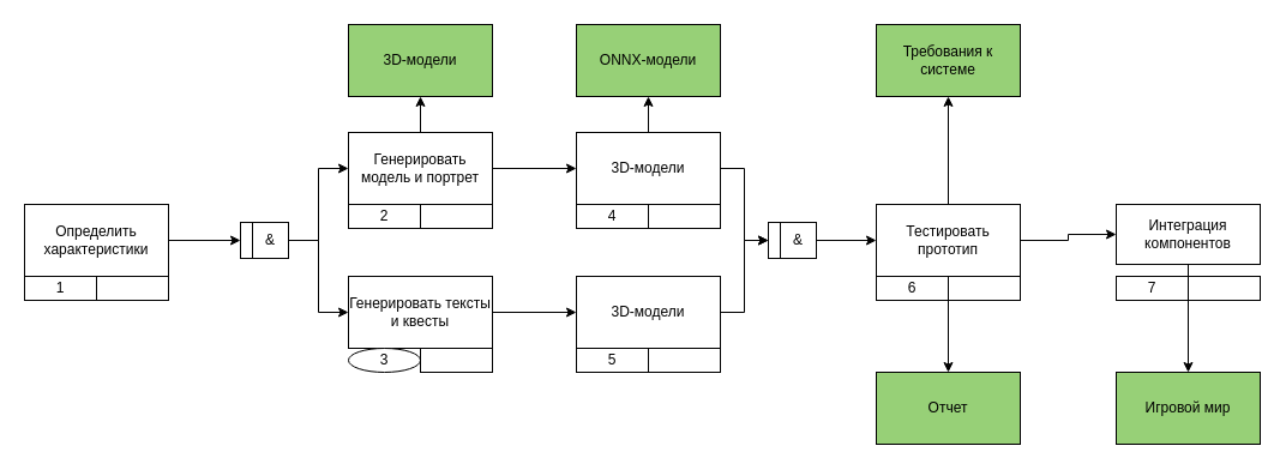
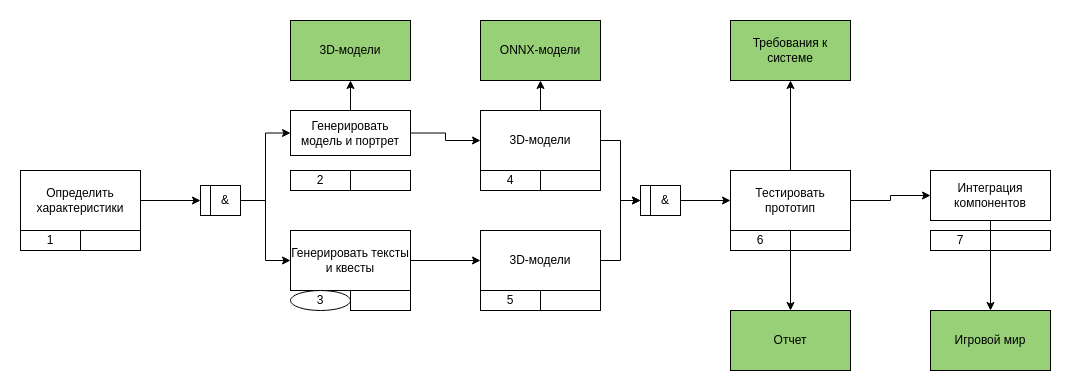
- <mxCell id="6" value="Генерировать модель и портрет" style="rounded=0;whiteSpace=wrap;html=1;" parent="1" vertex="1"><mxGeometry x="290" y="110" width="120" height="60" as="geometry" /></mxCell>
+ <mxCell id="6" value="Генерировать модель и портрет" style="rounded=0;whiteSpace=wrap;html=1;" parent="1" vertex="1"><mxGeometry x="290" y="110" width="120" height="45" as="geometry" /></mxCell>
